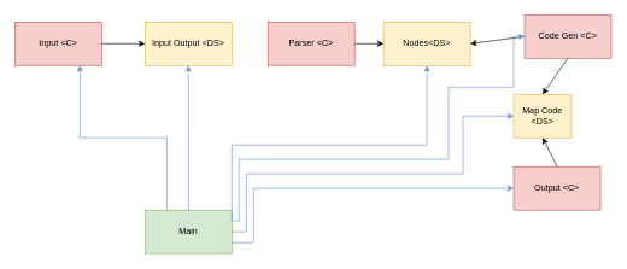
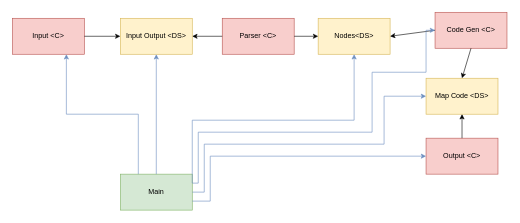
+ <mxCell id="16" value="" style="endArrow=classic;html=1;rounded=0;exitX=0;exitY=0.5;exitDx=0;exitDy=0;entryX=1;entryY=0.5;entryDx=0;entryDy=0;" edge="1" parent="1" source="4" target="3"><mxGeometry width="50" height="50" relative="1" as="geometry"><mxPoint x="150" y="70" as="sourcePoint" /><mxPoint x="210" y="70" as="targetPoint" /></mxGeometry></mxCell>
- <mxCell id="7" value="Map Code &amp;lt;DS&amp;gt;" style="rounded=0;whiteSpace=wrap;html=1;fillColor=#fff2cc;strokeColor=#d6b656;" vertex="1" parent="1"><mxGeometry x="710" y="130" width="80" height="60" as="geometry" /></mxCell>
+ <mxCell id="7" value="Map Code &amp;lt;DS&amp;gt;" style="rounded=0;whiteSpace=wrap;html=1;fillColor=#fff2cc;strokeColor=#d6b656;" vertex="1" parent="1"><mxGeometry x="710" y="130" width="120" height="60" as="geometry" /></mxCell>
